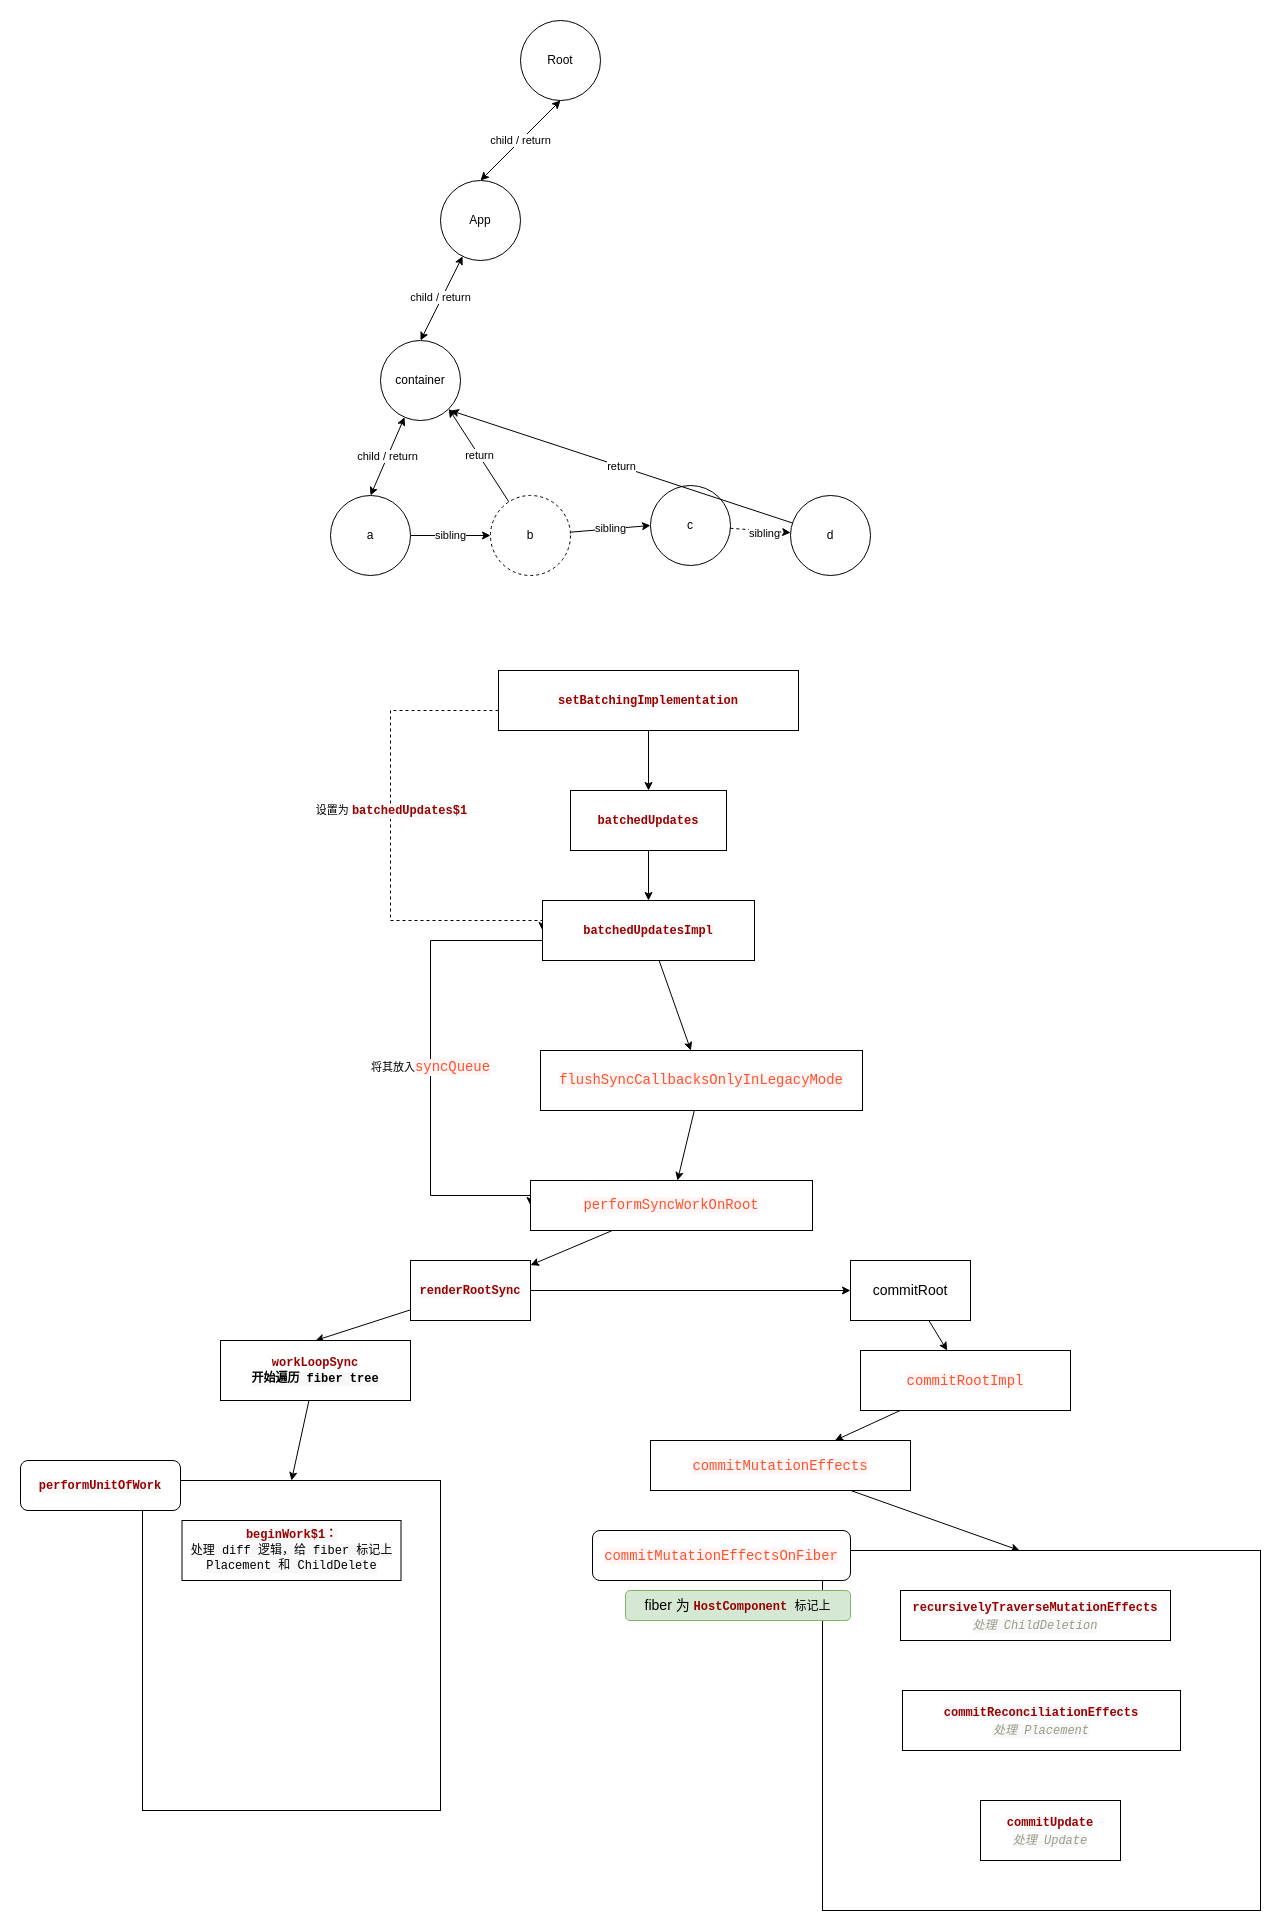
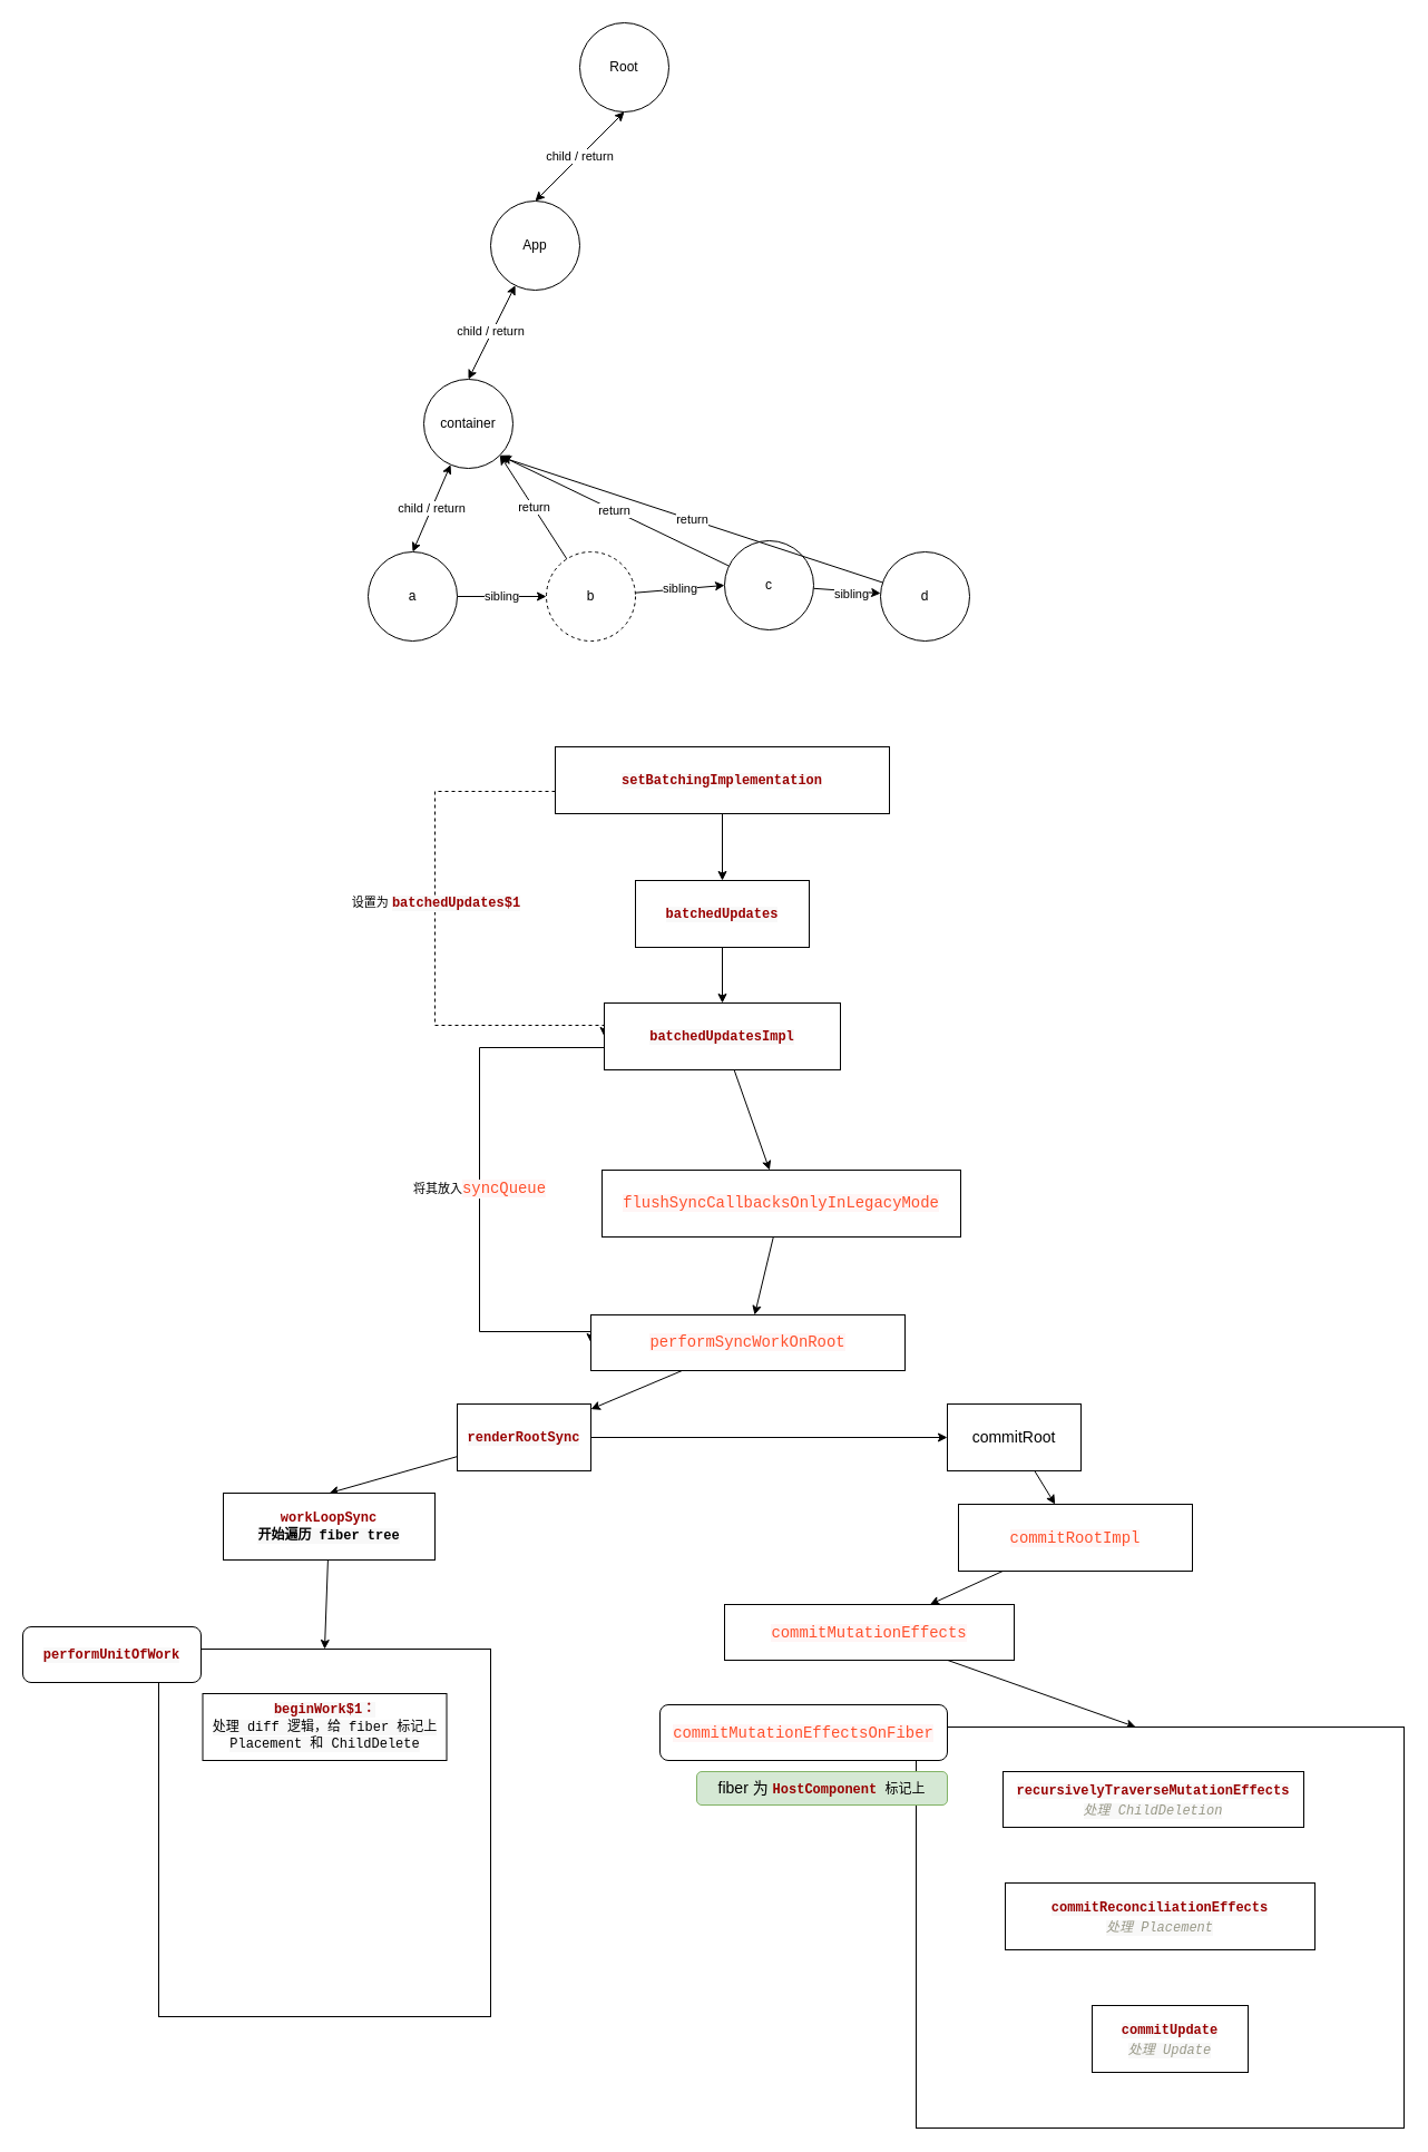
+ <mxCell id="17" value="return" style="edgeStyle=none;rounded=0;orthogonalLoop=1;jettySize=auto;html=1;entryX=1;entryY=1;entryDx=0;entryDy=0;startArrow=none;startFill=0;" parent="1" source="18" target="9" edge="1"><mxGeometry relative="1" as="geometry" /></mxCell>
- <mxCell id="15" style="edgeStyle=none;rounded=0;orthogonalLoop=1;jettySize=auto;html=1;startArrow=none;startFill=0;dashed=1;" parent="1" source="18" target="20" edge="1"><mxGeometry relative="1" as="geometry"><mxPoint x="800" y="535" as="targetPoint" /></mxGeometry></mxCell>
+ <mxCell id="15" style="edgeStyle=none;rounded=0;orthogonalLoop=1;jettySize=auto;html=1;startArrow=none;startFill=0;" parent="1" source="18" target="20" edge="1"><mxGeometry relative="1" as="geometry"><mxPoint x="800" y="535" as="targetPoint" /></mxGeometry></mxCell>
- <mxCell id="39" value="&lt;font style=&quot;font-family: Menlo, Monaco, Consolas, &amp;quot;Courier New&amp;quot;, monospace; font-weight: 700; text-align: start;&quot; color=&quot;#990000&quot;&gt;workLoopSync&lt;/font&gt;&lt;br style=&quot;font-family: Menlo, Monaco, Consolas, &amp;quot;Courier New&amp;quot;, monospace; font-weight: 700; text-align: start;&quot;&gt;&lt;span style=&quot;font-family: Menlo, Monaco, Consolas, &amp;quot;Courier New&amp;quot;, monospace; font-weight: 700; text-align: start; background-color: rgb(248, 248, 248);&quot;&gt;开始遍历 fiber tree&lt;/span&gt;" style="rounded=0;whiteSpace=wrap;html=1;fontColor=#000000;" vertex="1" parent="1"><mxGeometry x="220" y="1340" width="190" height="60" as="geometry" /></mxCell>
+ <mxCell id="39" value="&lt;font style=&quot;font-family: Menlo, Monaco, Consolas, &amp;quot;Courier New&amp;quot;, monospace; font-weight: 700; text-align: start;&quot; color=&quot;#990000&quot;&gt;workLoopSync&lt;/font&gt;&lt;br style=&quot;font-family: Menlo, Monaco, Consolas, &amp;quot;Courier New&amp;quot;, monospace; font-weight: 700; text-align: start;&quot;&gt;&lt;span style=&quot;font-family: Menlo, Monaco, Consolas, &amp;quot;Courier New&amp;quot;, monospace; font-weight: 700; text-align: start; background-color: rgb(248, 248, 248);&quot;&gt;开始遍历 fiber tree&lt;/span&gt;" style="rounded=0;whiteSpace=wrap;html=1;fontColor=#000000;" vertex="1" parent="1"><mxGeometry x="200" y="1340" width="190" height="60" as="geometry" /></mxCell>
